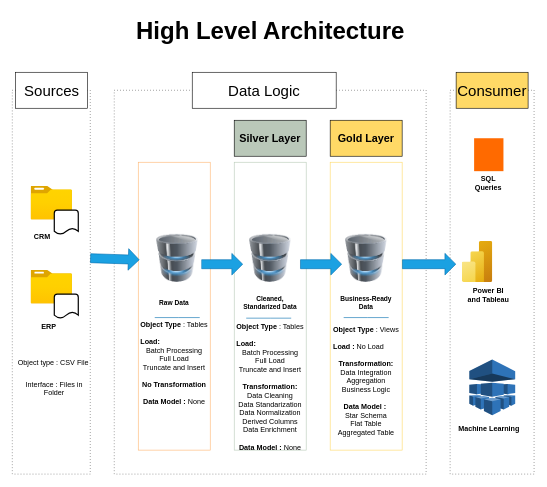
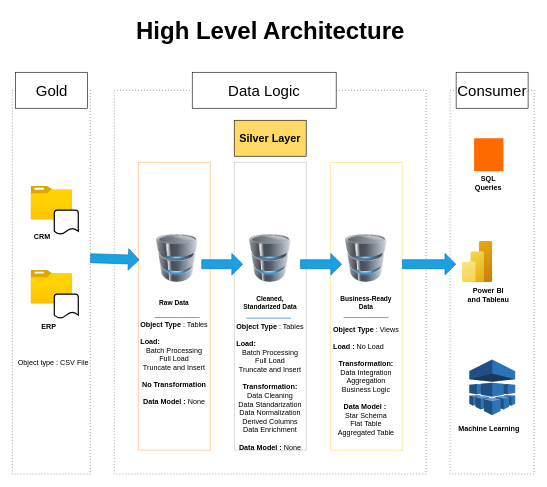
- <mxCell id="3" value="&lt;font style=&quot;font-size: 25px;&quot;&gt;Sources&lt;/font&gt;" style="rounded=0;whiteSpace=wrap;html=1;" parent="1" vertex="1"><mxGeometry x="25.5" y="120" width="120" height="60" as="geometry" /></mxCell>
+ <mxCell id="3" value="&lt;font style=&quot;font-size: 25px;&quot;&gt;Gold&lt;/font&gt;" style="rounded=0;whiteSpace=wrap;html=1;" parent="1" vertex="1"><mxGeometry x="25.5" y="120" width="120" height="60" as="geometry" /></mxCell>
- <mxCell id="6" value="&lt;span style=&quot;font-size: 25px;&quot;&gt;Consumer&lt;/span&gt;" style="rounded=0;whiteSpace=wrap;html=1;fillColor=#ffd966;" parent="1" vertex="1"><mxGeometry x="760" y="120" width="120" height="60" as="geometry" /></mxCell>
+ <mxCell id="6" value="&lt;span style=&quot;font-size: 25px;&quot;&gt;Consumer&lt;/span&gt;" style="rounded=0;whiteSpace=wrap;html=1;" parent="1" vertex="1"><mxGeometry x="760" y="120" width="120" height="60" as="geometry" /></mxCell>
- <mxCell id="10" value="&lt;b&gt;&lt;font style=&quot;font-size: 18px; color: rgb(0, 0, 0);&quot;&gt;Silver Layer&lt;/font&gt;&lt;/b&gt;" style="rounded=0;whiteSpace=wrap;html=1;fillColor=#BAC8B9;" parent="1" vertex="1"><mxGeometry x="390" y="200" width="120" height="60" as="geometry" /></mxCell>
+ <mxCell id="10" value="&lt;b&gt;&lt;font style=&quot;font-size: 18px; color: rgb(0, 0, 0);&quot;&gt;Silver Layer&lt;/font&gt;&lt;/b&gt;" style="rounded=0;whiteSpace=wrap;html=1;fillColor=#ffd966;" parent="1" vertex="1"><mxGeometry x="390" y="200" width="120" height="60" as="geometry" /></mxCell>
- <mxCell id="11" value="&lt;b&gt;&lt;font style=&quot;font-size: 18px; color: rgb(0, 0, 0);&quot;&gt;Gold Layer&lt;/font&gt;&lt;/b&gt;" style="rounded=0;whiteSpace=wrap;html=1;fillColor=#FFD966;" parent="1" vertex="1"><mxGeometry x="550" y="200" width="120" height="60" as="geometry" /></mxCell>
- <mxCell id="19" value="Interface : Files in Folder&lt;div&gt;&lt;br&gt;&lt;/div&gt;" style="text;html=1;align=center;verticalAlign=middle;whiteSpace=wrap;rounded=0;" parent="1" vertex="1"><mxGeometry x="30" y="640" width="120" height="30" as="geometry" /></mxCell>
